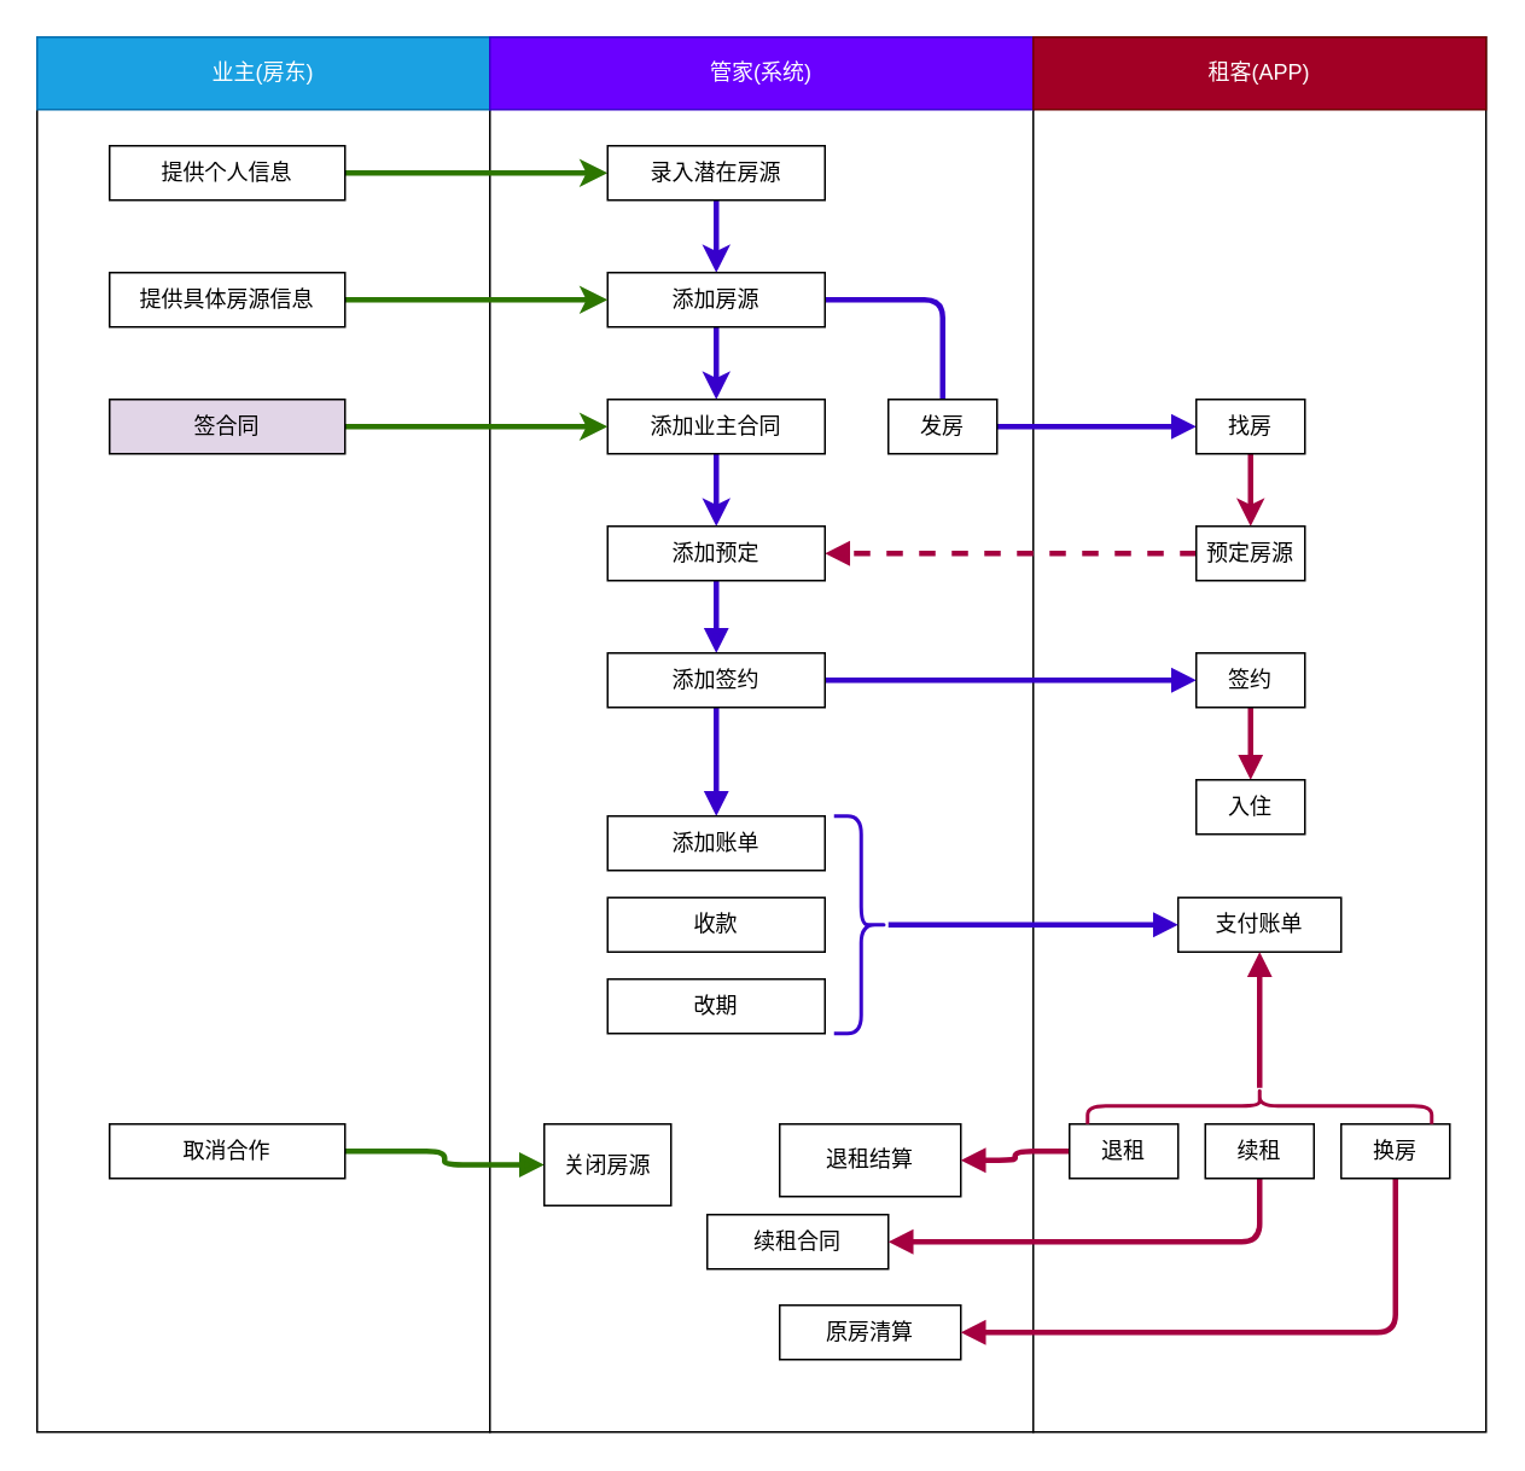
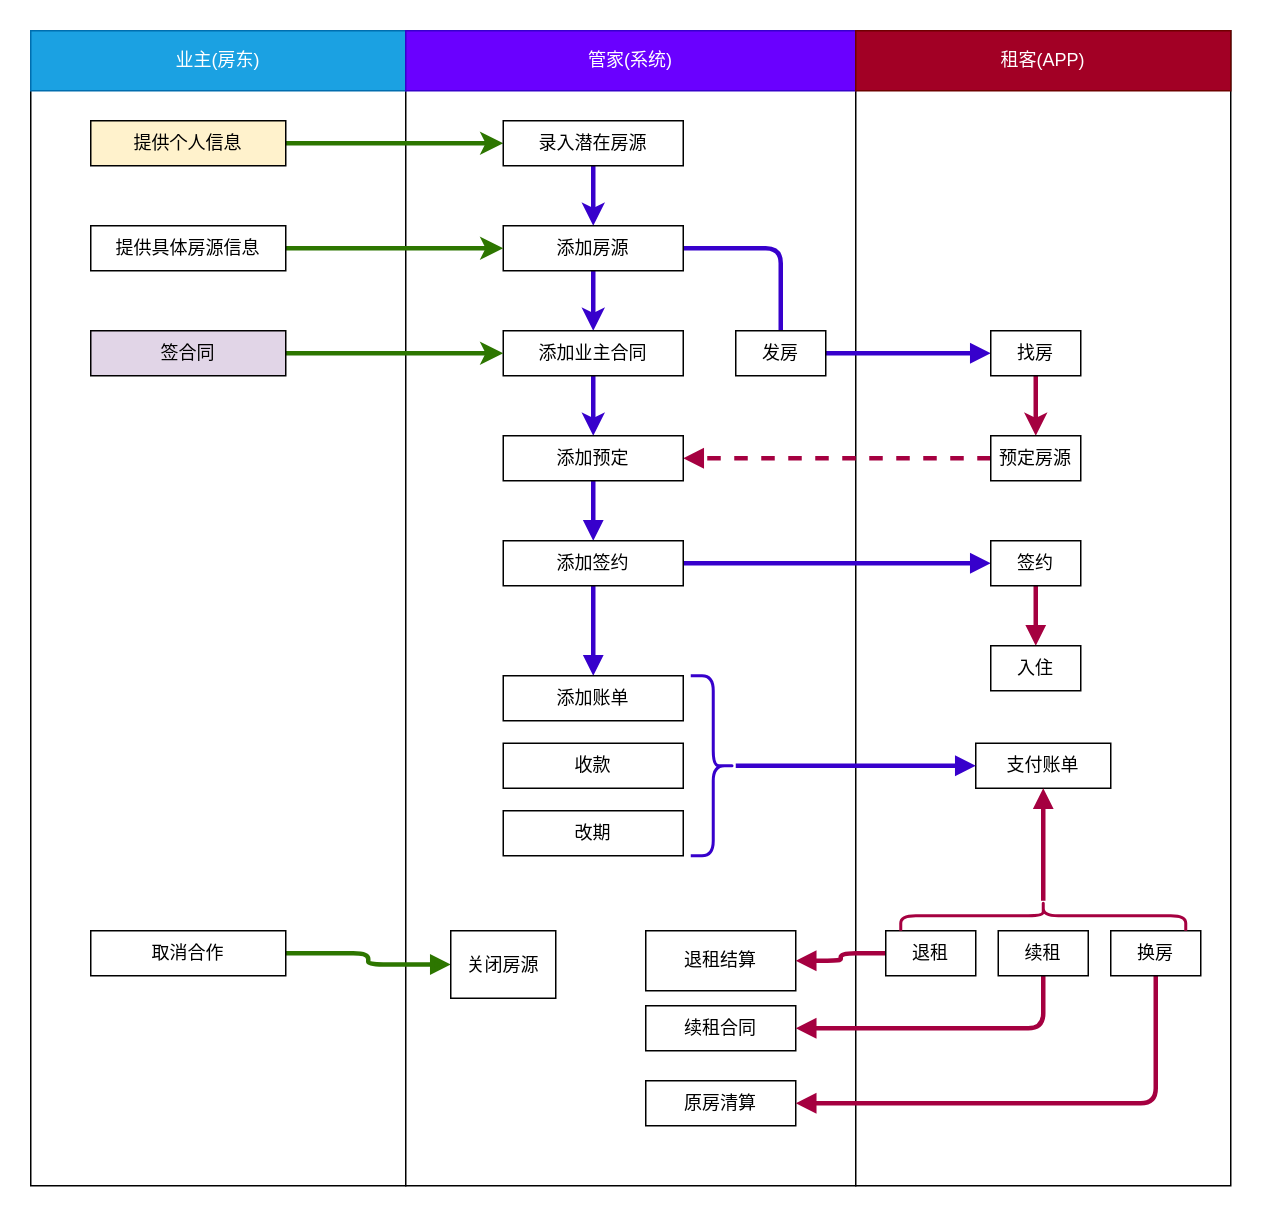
- <mxCell id="9" value="提供个人信息" style="rounded=0;whiteSpace=wrap;html=1;" vertex="1" parent="1"><mxGeometry x="60" y="80" width="130" height="30" as="geometry" /></mxCell>
+ <mxCell id="9" value="提供个人信息" style="rounded=0;whiteSpace=wrap;html=1;fillColor=#fff2cc;" vertex="1" parent="1"><mxGeometry x="60" y="80" width="130" height="30" as="geometry" /></mxCell>
- <mxCell id="45" value="续租合同" style="rounded=0;whiteSpace=wrap;html=1;" vertex="1" parent="1"><mxGeometry x="390" y="670" width="100" height="30" as="geometry" /></mxCell>
+ <mxCell id="45" value="续租合同" style="rounded=0;whiteSpace=wrap;html=1;" vertex="1" parent="1"><mxGeometry x="430" y="670" width="100" height="30" as="geometry" /></mxCell>
